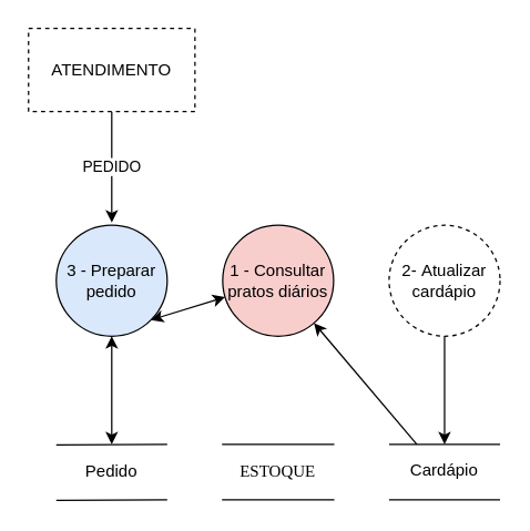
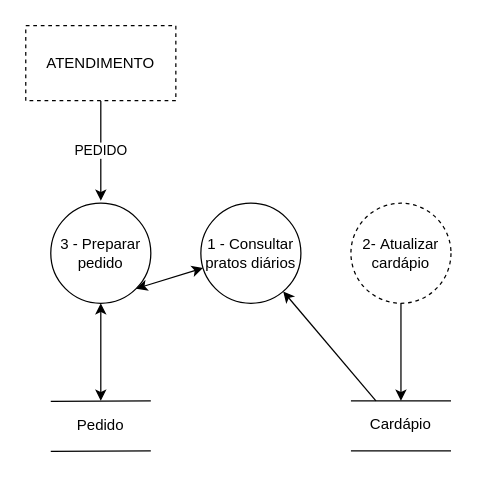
- <mxCell id="2" value="3 -&amp;nbsp;Preparar pedido" style="ellipse;whiteSpace=wrap;html=1;aspect=fixed;fillColor=#dae8fc;" parent="1" vertex="1"><mxGeometry x="40" y="162" width="80" height="80" as="geometry" /></mxCell>
+ <mxCell id="2" value="3 -&amp;nbsp;Preparar pedido" style="ellipse;whiteSpace=wrap;html=1;aspect=fixed;" parent="1" vertex="1"><mxGeometry x="40" y="162" width="80" height="80" as="geometry" /></mxCell>
- <mxCell id="3" value="1 - Consultar pratos diários" style="ellipse;whiteSpace=wrap;html=1;aspect=fixed;fillColor=#f8cecc;" parent="1" vertex="1"><mxGeometry x="160" y="162" width="80" height="80" as="geometry" /></mxCell>
+ <mxCell id="3" value="1 - Consultar pratos diários" style="ellipse;whiteSpace=wrap;html=1;aspect=fixed;" parent="1" vertex="1"><mxGeometry x="160" y="162" width="80" height="80" as="geometry" /></mxCell>
- <mxCell id="5" value="ESTOQUE" style="shape=partialRectangle;whiteSpace=wrap;html=1;left=0;right=0;fillColor=none;strokeWidth=1;fontFamily=Tahoma;fontSize=12;" parent="1" vertex="1"><mxGeometry x="160" y="320" width="80" height="40" as="geometry" /></mxCell>
